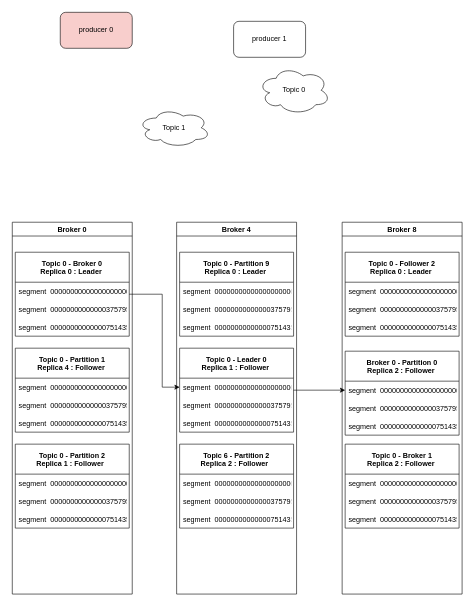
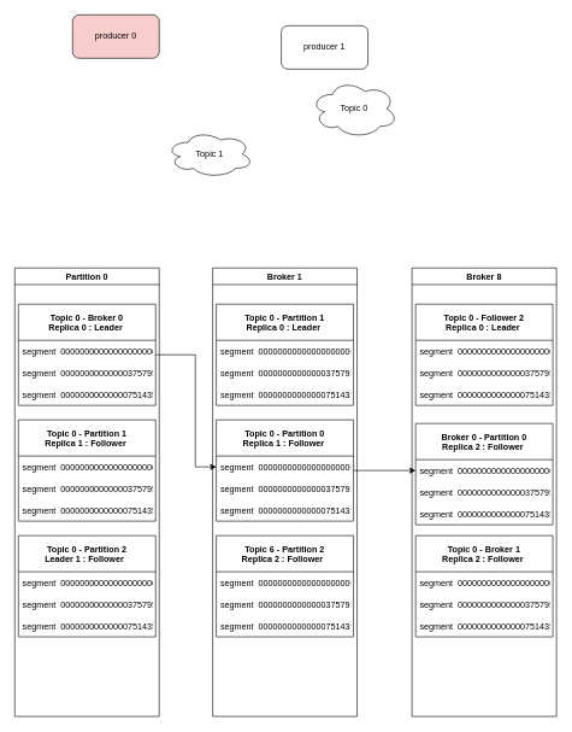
- <mxCell id="6" value="Broker 0" style="swimlane;" vertex="1" parent="1"><mxGeometry x="20" y="370" width="200" height="620" as="geometry" /></mxCell>
+ <mxCell id="6" value="Partition 0" style="swimlane;" vertex="1" parent="1"><mxGeometry x="20" y="370" width="200" height="620" as="geometry" /></mxCell>
- <mxCell id="19" value="Broker 4" style="swimlane;" vertex="1" parent="1"><mxGeometry x="294" y="370" width="200" height="620" as="geometry" /></mxCell>
+ <mxCell id="19" value="Broker 1" style="swimlane;" vertex="1" parent="1"><mxGeometry x="294" y="370" width="200" height="620" as="geometry" /></mxCell>
- <mxCell id="20" value="Topic 0 - Partition 9&#10;Replica 0 : Leader " style="swimlane;fontStyle=1;childLayout=stackLayout;horizontal=1;startSize=50;horizontalStack=0;resizeParent=1;resizeParentMax=0;resizeLast=0;collapsible=1;marginBottom=0;" vertex="1" parent="19"><mxGeometry x="5" y="50" width="190" height="140" as="geometry" /></mxCell>
+ <mxCell id="20" value="Topic 0 - Partition 1&#10;Replica 0 : Leader " style="swimlane;fontStyle=1;childLayout=stackLayout;horizontal=1;startSize=50;horizontalStack=0;resizeParent=1;resizeParentMax=0;resizeLast=0;collapsible=1;marginBottom=0;" vertex="1" parent="19"><mxGeometry x="5" y="50" width="190" height="140" as="geometry" /></mxCell>
- <mxCell id="11" value="Topic 0 - Partition 1&#10;Replica 4 : Follower " style="swimlane;fontStyle=1;childLayout=stackLayout;horizontal=1;startSize=50;horizontalStack=0;resizeParent=1;resizeParentMax=0;resizeLast=0;collapsible=1;marginBottom=0;" vertex="1" parent="6"><mxGeometry x="5" y="210" width="190" height="140" as="geometry" /></mxCell>
+ <mxCell id="11" value="Topic 0 - Partition 1&#10;Replica 1 : Follower " style="swimlane;fontStyle=1;childLayout=stackLayout;horizontal=1;startSize=50;horizontalStack=0;resizeParent=1;resizeParentMax=0;resizeLast=0;collapsible=1;marginBottom=0;" vertex="1" parent="6"><mxGeometry x="5" y="210" width="190" height="140" as="geometry" /></mxCell>
- <mxCell id="24" value="Topic 0 - Leader 0&#10;Replica 1 : Follower " style="swimlane;fontStyle=1;childLayout=stackLayout;horizontal=1;startSize=50;horizontalStack=0;resizeParent=1;resizeParentMax=0;resizeLast=0;collapsible=1;marginBottom=0;" vertex="1" parent="19"><mxGeometry x="5" y="210" width="190" height="140" as="geometry" /></mxCell>
+ <mxCell id="24" value="Topic 0 - Partition 0&#10;Replica 1 : Follower " style="swimlane;fontStyle=1;childLayout=stackLayout;horizontal=1;startSize=50;horizontalStack=0;resizeParent=1;resizeParentMax=0;resizeLast=0;collapsible=1;marginBottom=0;" vertex="1" parent="19"><mxGeometry x="5" y="210" width="190" height="140" as="geometry" /></mxCell>
- <mxCell id="15" value="Topic 0 - Partition 2&#10;Replica 1 : Follower  " style="swimlane;fontStyle=1;childLayout=stackLayout;horizontal=1;startSize=50;horizontalStack=0;resizeParent=1;resizeParentMax=0;resizeLast=0;collapsible=1;marginBottom=0;" vertex="1" parent="6"><mxGeometry x="5" y="370" width="190" height="140" as="geometry" /></mxCell>
+ <mxCell id="15" value="Topic 0 - Partition 2&#10;Leader 1 : Follower  " style="swimlane;fontStyle=1;childLayout=stackLayout;horizontal=1;startSize=50;horizontalStack=0;resizeParent=1;resizeParentMax=0;resizeLast=0;collapsible=1;marginBottom=0;" vertex="1" parent="6"><mxGeometry x="5" y="370" width="190" height="140" as="geometry" /></mxCell>
